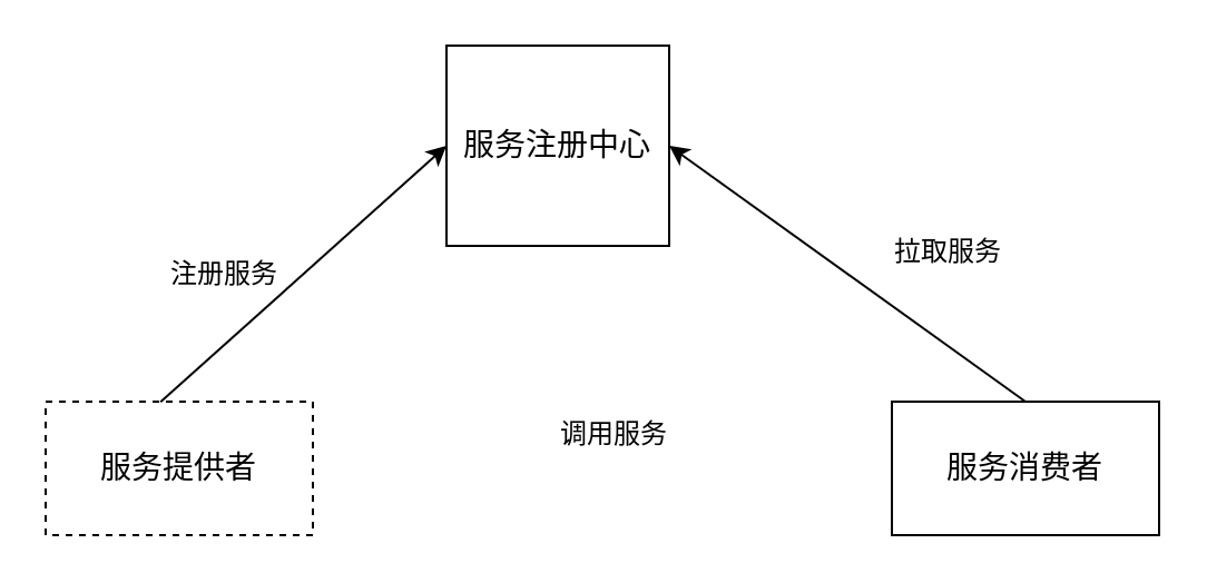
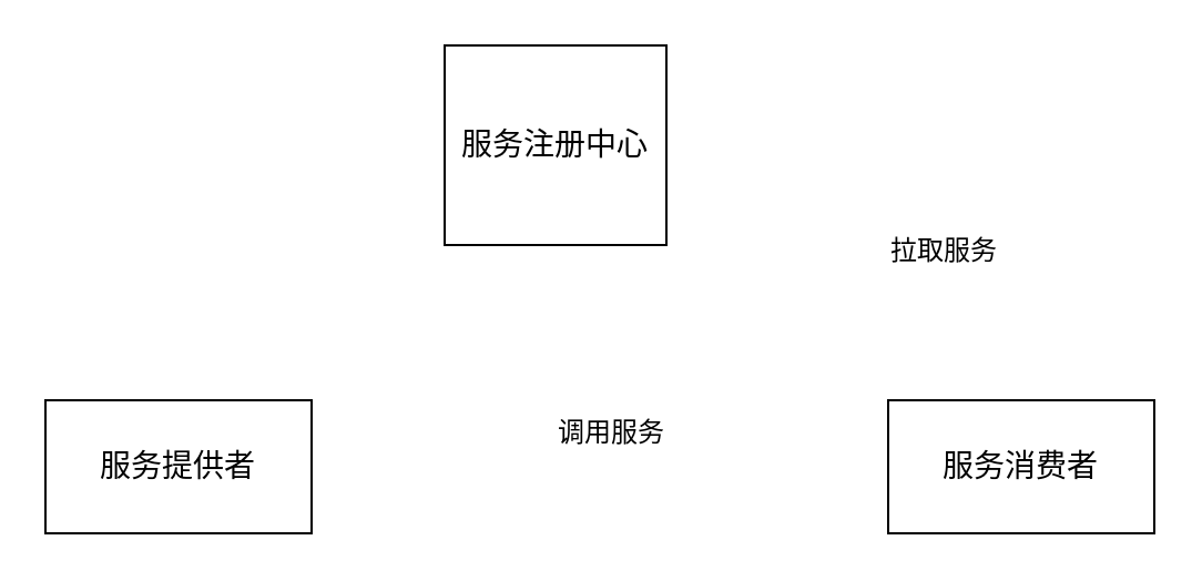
- <mxCell id="6" value="注册服务" style="text;html=1;align=center;verticalAlign=middle;resizable=0;points=[];autosize=1;strokeColor=none;fillColor=none;" vertex="1" parent="1"><mxGeometry x="65" y="108" width="70" height="30" as="geometry" /></mxCell>
- <mxCell id="5" value="" style="endArrow=classic;html=1;rounded=0;entryX=0;entryY=0.5;entryDx=0;entryDy=0;exitX=0.43;exitY=0.003;exitDx=0;exitDy=0;exitPerimeter=0;" edge="1" parent="1" source="3" target="2"><mxGeometry width="50" height="50" relative="1" as="geometry"><mxPoint x="90" y="150" as="sourcePoint" /><mxPoint x="140" y="100" as="targetPoint" /></mxGeometry></mxCell>
- <mxCell id="8" value="" style="endArrow=classic;html=1;rounded=0;entryX=1;entryY=0.5;entryDx=0;entryDy=0;exitX=0.5;exitY=0;exitDx=0;exitDy=0;" edge="1" parent="1" source="4" target="2"><mxGeometry width="50" height="50" relative="1" as="geometry"><mxPoint x="260" y="180" as="sourcePoint" /><mxPoint x="310" y="130" as="targetPoint" /></mxGeometry></mxCell>
- <mxCell id="3" value="&lt;font style=&quot;font-size: 14px;&quot;&gt;服务提供者&lt;/font&gt;" style="rounded=0;whiteSpace=wrap;html=1;dashed=1;" vertex="1" parent="1"><mxGeometry x="20" y="180" width="120" height="60" as="geometry" /></mxCell>
+ <mxCell id="3" value="&lt;font style=&quot;font-size: 14px;&quot;&gt;服务提供者&lt;/font&gt;" style="rounded=0;whiteSpace=wrap;html=1;" vertex="1" parent="1"><mxGeometry x="20" y="180" width="120" height="60" as="geometry" /></mxCell>
